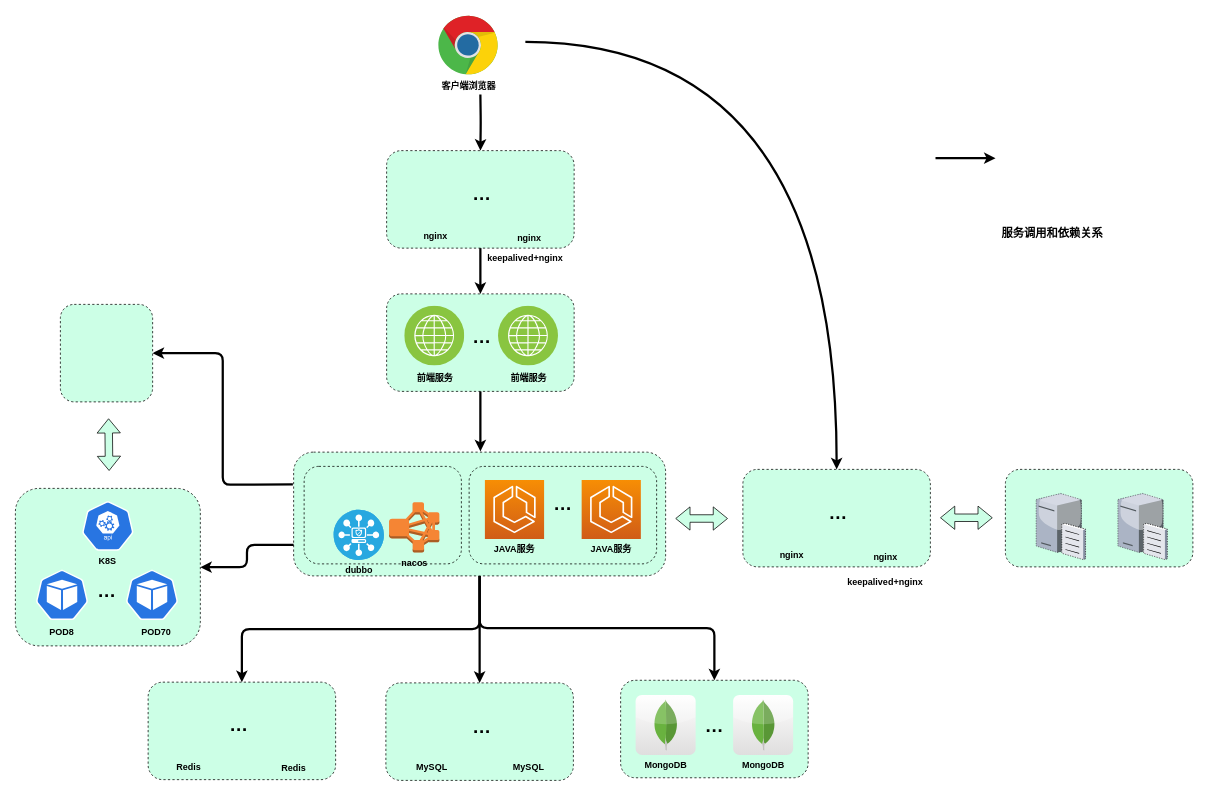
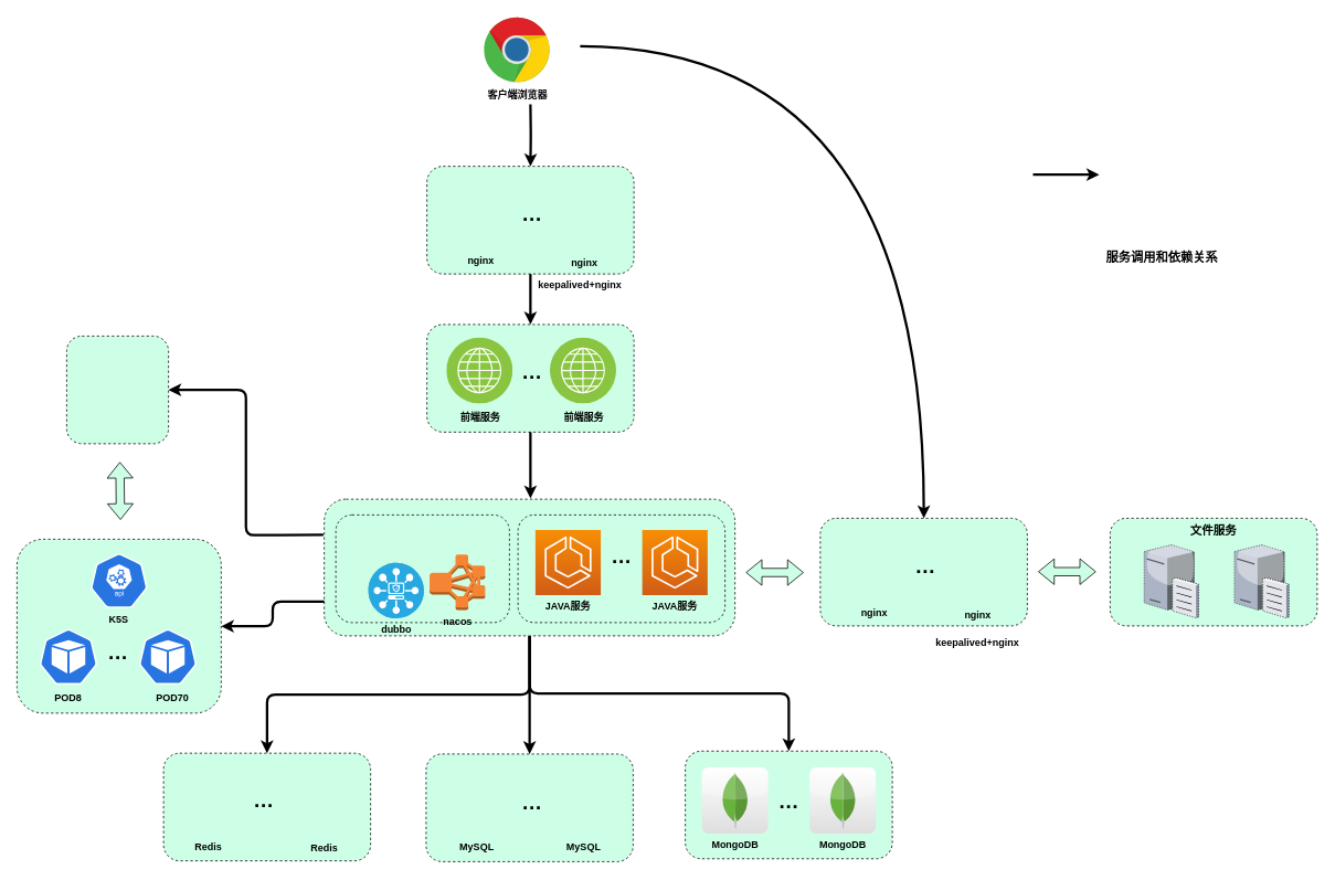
+ <mxCell id="27" value="文件服务" style="text;html=1;strokeColor=none;fillColor=none;align=center;verticalAlign=middle;whiteSpace=wrap;rounded=0;dashed=1;labelBackgroundColor=none;fontSize=14;fontStyle=1" parent="1" vertex="1"><mxGeometry x="1355" y="630" width="220" height="20" as="geometry" /></mxCell>
- <mxCell id="65" value="&lt;b&gt;K8S&lt;/b&gt;" style="text;html=1;strokeColor=none;fillColor=none;align=center;verticalAlign=middle;whiteSpace=wrap;rounded=0;" parent="1" vertex="1"><mxGeometry x="113.3" y="733.35" width="60" height="30" as="geometry" /></mxCell>
+ <mxCell id="65" value="&lt;b&gt;K5S&lt;/b&gt;" style="text;html=1;strokeColor=none;fillColor=none;align=center;verticalAlign=middle;whiteSpace=wrap;rounded=0;" parent="1" vertex="1"><mxGeometry x="113.3" y="733.35" width="60" height="30" as="geometry" /></mxCell>
